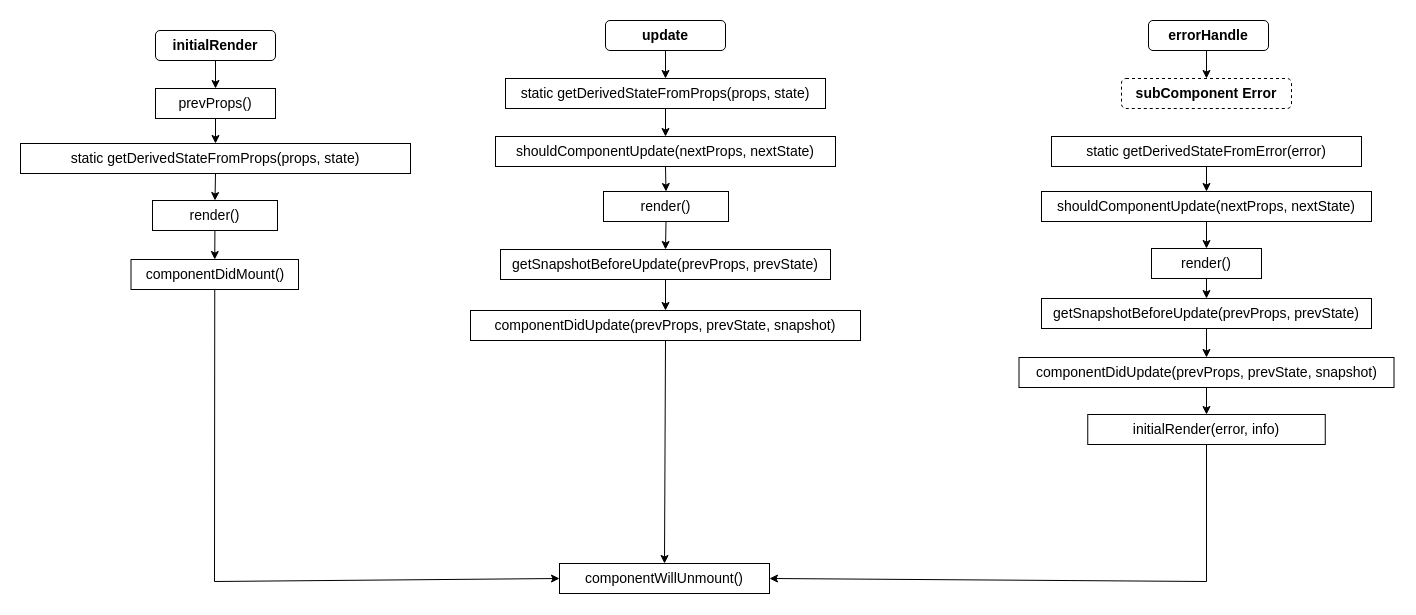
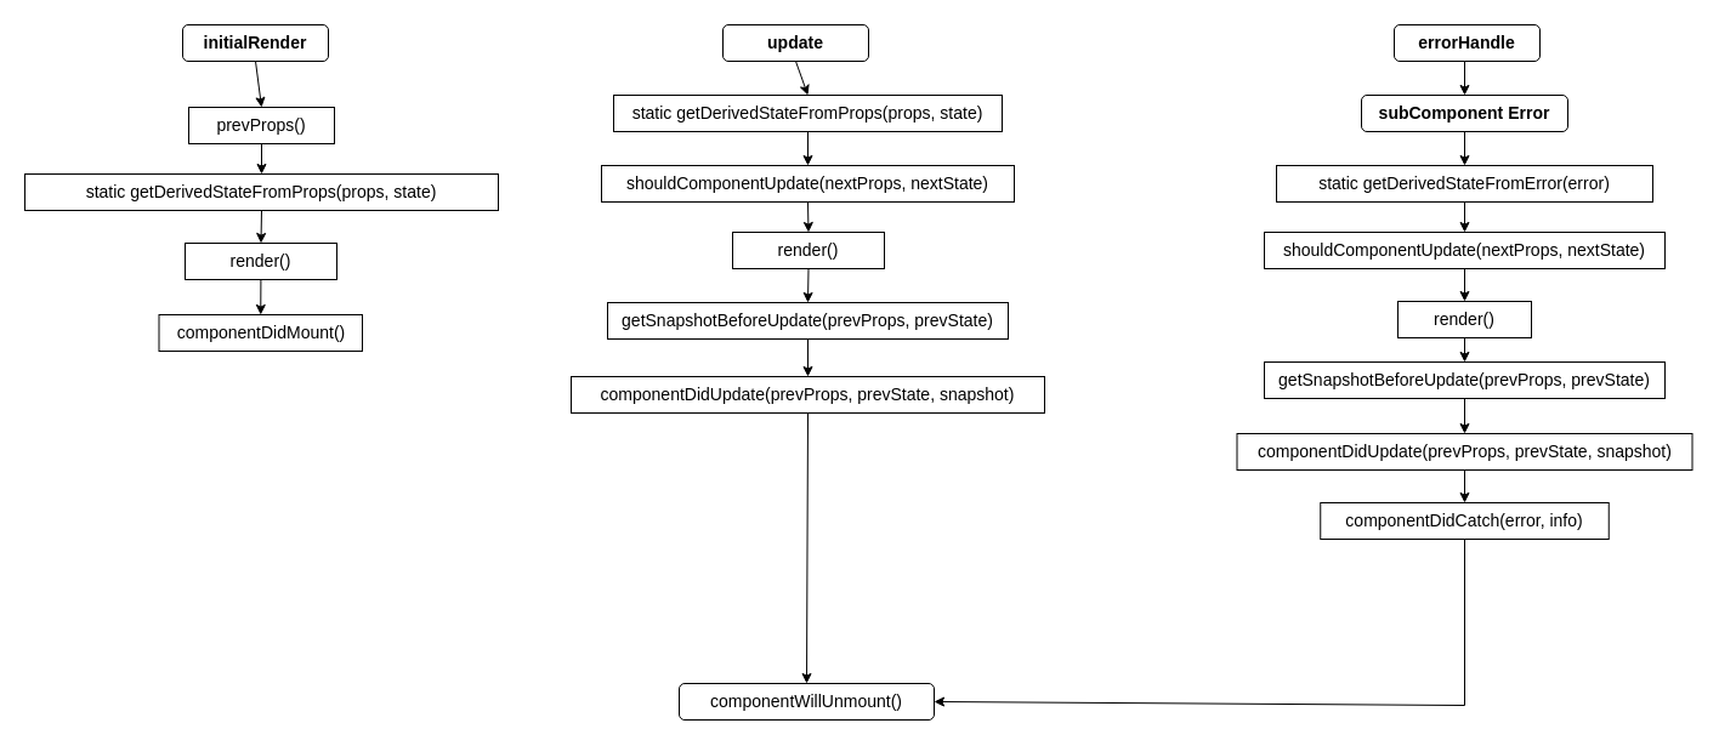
- <mxCell id="11" value="&lt;span style=&quot;font-size: 14px&quot;&gt;&lt;b&gt;update&lt;/b&gt;&lt;/span&gt;" style="rounded=1;whiteSpace=wrap;html=1;" parent="1" vertex="1"><mxGeometry x="605" y="20" width="120" height="30" as="geometry" /></mxCell>
+ <mxCell id="11" value="&lt;span style=&quot;font-size: 14px&quot;&gt;&lt;b&gt;update&lt;/b&gt;&lt;/span&gt;" style="rounded=1;whiteSpace=wrap;html=1;" parent="1" vertex="1"><mxGeometry x="595" y="20" width="120" height="30" as="geometry" /></mxCell>
- <mxCell id="2" value="&lt;span style=&quot;font-size: 14px&quot;&gt;&lt;b&gt;initialRender&lt;/b&gt;&lt;/span&gt;" style="rounded=1;whiteSpace=wrap;html=1;" parent="1" vertex="1"><mxGeometry x="155" y="30" width="120" height="30" as="geometry" /></mxCell>
+ <mxCell id="2" value="&lt;span style=&quot;font-size: 14px&quot;&gt;&lt;b&gt;initialRender&lt;/b&gt;&lt;/span&gt;" style="rounded=1;whiteSpace=wrap;html=1;" parent="1" vertex="1"><mxGeometry x="150" y="20" width="120" height="30" as="geometry" /></mxCell>
- <mxCell id="23" value="&lt;span style=&quot;font-size: 14px&quot;&gt;&lt;b&gt;subComponent Error&lt;/b&gt;&lt;/span&gt;" style="rounded=1;whiteSpace=wrap;html=1;dashed=1;" parent="1" vertex="1"><mxGeometry x="1121" y="78" width="170" height="30" as="geometry" /></mxCell>
+ <mxCell id="23" value="&lt;span style=&quot;font-size: 14px&quot;&gt;&lt;b&gt;subComponent Error&lt;/b&gt;&lt;/span&gt;" style="rounded=1;whiteSpace=wrap;html=1;" parent="1" vertex="1"><mxGeometry x="1121" y="78" width="170" height="30" as="geometry" /></mxCell>
+ <mxCell id="31" value="" style="endArrow=classic;html=1;rounded=0;fontSize=14;entryX=0.5;entryY=0;entryDx=0;entryDy=0;exitX=0.5;exitY=1;exitDx=0;exitDy=0;" parent="1" source="23" target="24" edge="1"><mxGeometry width="50" height="50" relative="1" as="geometry"><mxPoint x="936" y="120" as="sourcePoint" /><mxPoint x="986" y="70" as="targetPoint" /></mxGeometry></mxCell>
- <mxCell id="29" value="initialRender(error, info)" style="rounded=0;whiteSpace=wrap;html=1;fontSize=14;" parent="1" vertex="1"><mxGeometry x="1087.25" y="414" width="237.5" height="30" as="geometry" /></mxCell>
+ <mxCell id="29" value="componentDidCatch(error, info)" style="rounded=0;whiteSpace=wrap;html=1;fontSize=14;" parent="1" vertex="1"><mxGeometry x="1087.25" y="414" width="237.5" height="30" as="geometry" /></mxCell>
- <mxCell id="37" value="componentWillUnmount()" style="rounded=0;whiteSpace=wrap;html=1;fontSize=14;" vertex="1" parent="1"><mxGeometry x="559" y="563" width="210" height="30" as="geometry" /></mxCell>
+ <mxCell id="37" value="componentWillUnmount()" style="whiteSpace=wrap;html=1;fontSize=14;rounded=1;" vertex="1" parent="1"><mxGeometry x="559" y="563" width="210" height="30" as="geometry" /></mxCell>
- <mxCell id="38" value="" style="endArrow=classic;html=1;rounded=0;fontColor=#FF3333;entryX=0;entryY=0.5;entryDx=0;entryDy=0;exitX=0.5;exitY=1;exitDx=0;exitDy=0;" edge="1" parent="1" source="9" target="37"><mxGeometry width="50" height="50" relative="1" as="geometry"><mxPoint x="150" y="480" as="sourcePoint" /><mxPoint x="200" y="430" as="targetPoint" /><Array as="points"><mxPoint x="214" y="581" /></Array></mxGeometry></mxCell>
